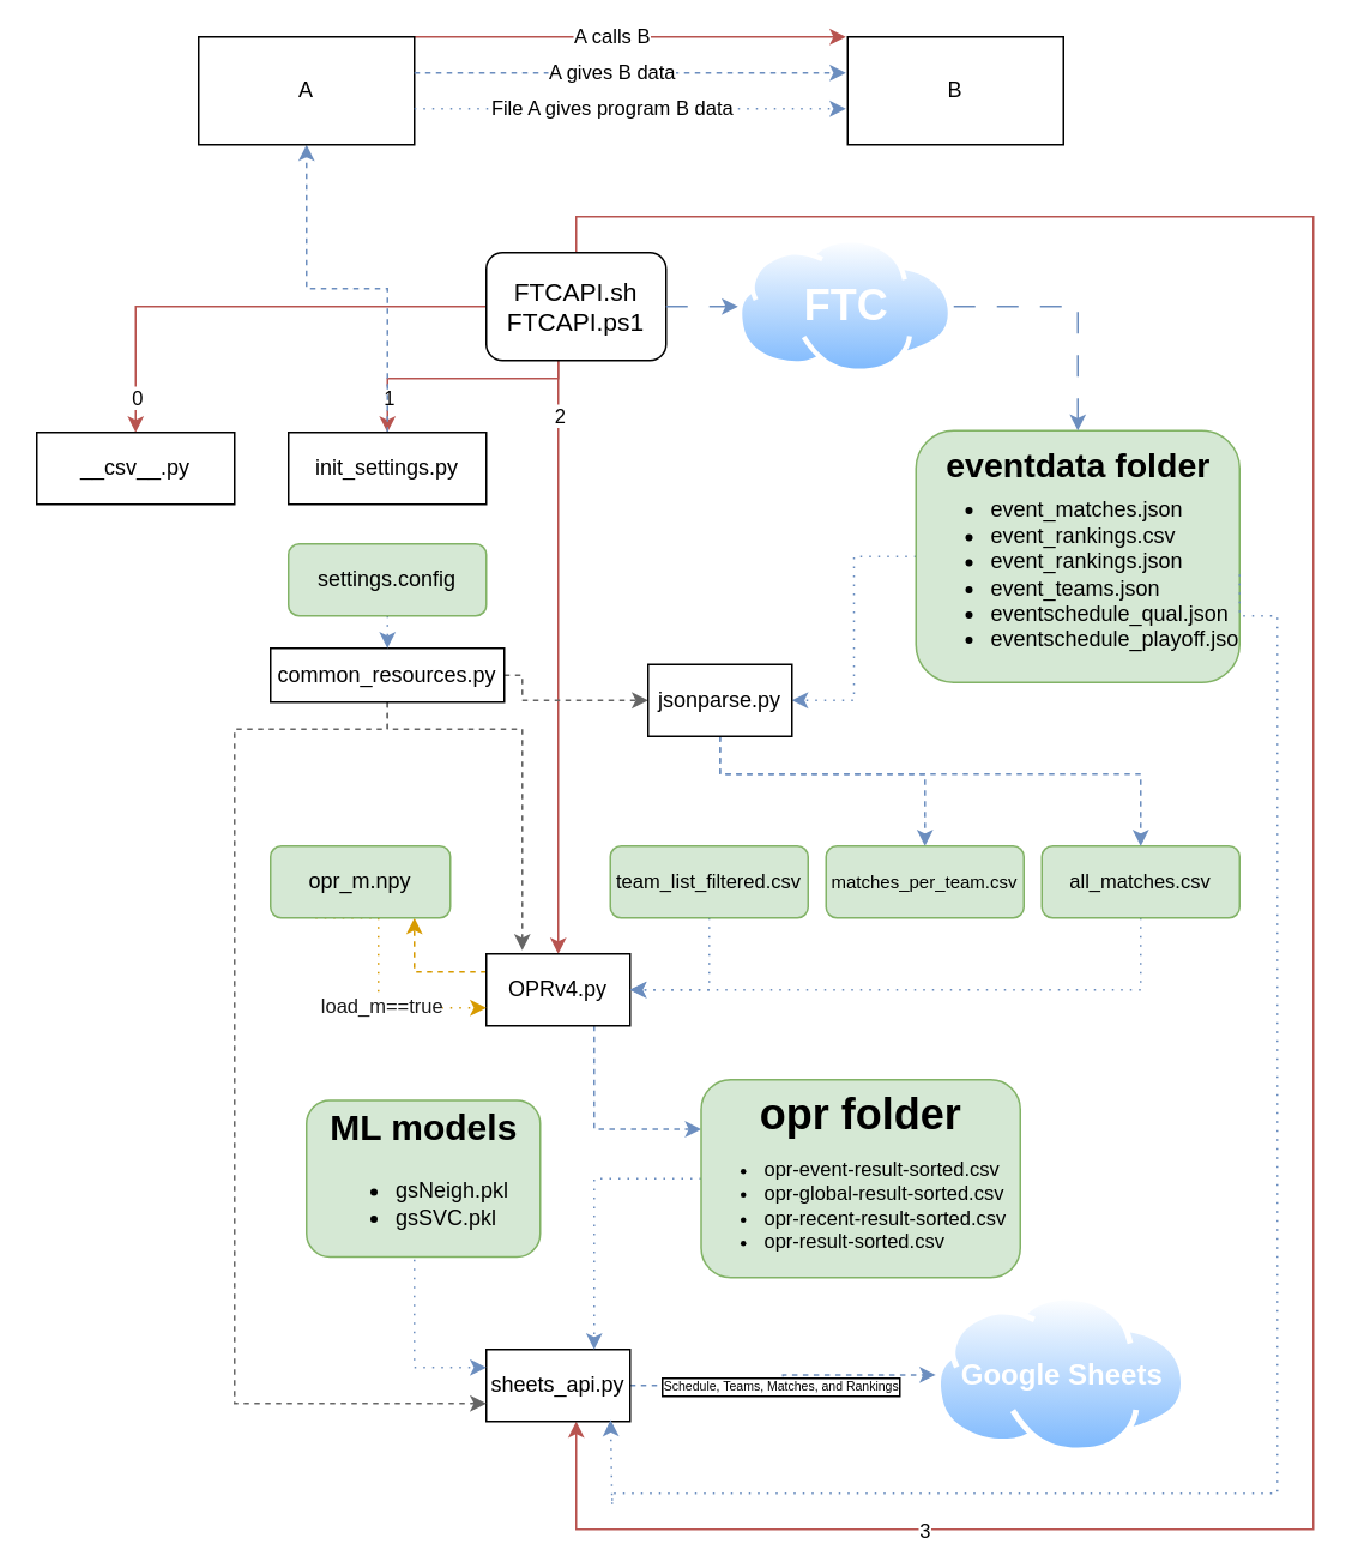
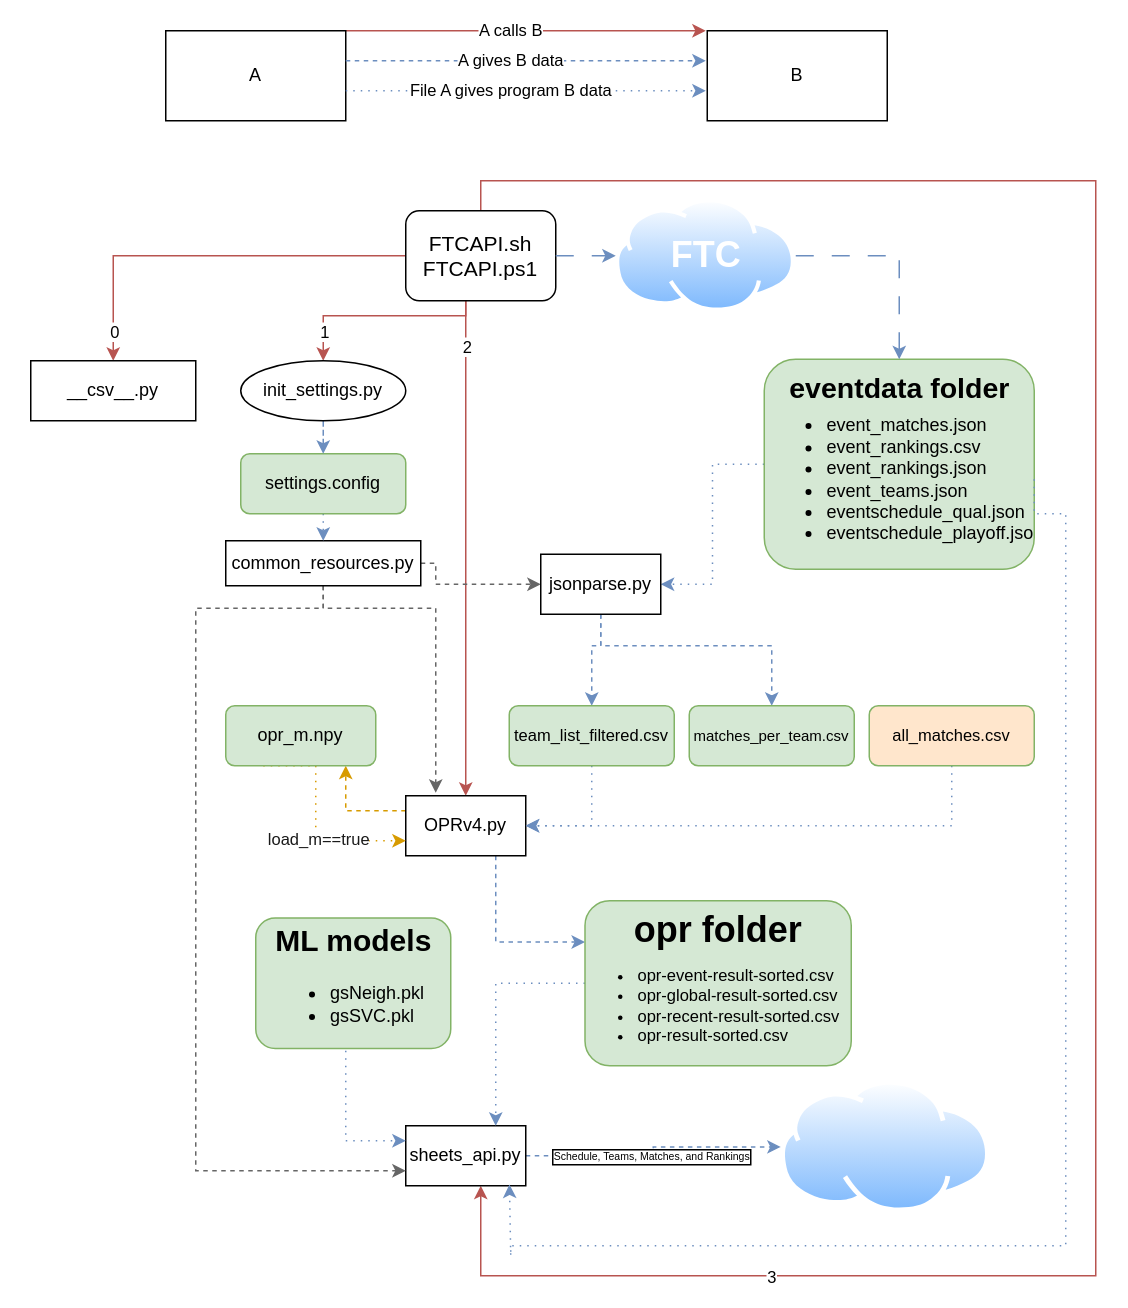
- <mxCell id="40" style="edgeStyle=orthogonalEdgeStyle;rounded=0;orthogonalLoop=1;jettySize=auto;html=1;dashed=1;fillColor=#dae8fc;strokeColor=#6c8ebf;" parent="1" source="41" target="57" edge="1"><mxGeometry relative="1" as="geometry" /></mxCell>
+ <mxCell id="40" style="edgeStyle=orthogonalEdgeStyle;rounded=0;orthogonalLoop=1;jettySize=auto;html=1;entryX=0.5;entryY=0;entryDx=0;entryDy=0;dashed=1;fillColor=#dae8fc;strokeColor=#6c8ebf;" parent="1" source="41" target="39" edge="1"><mxGeometry relative="1" as="geometry" /></mxCell>
- <mxCell id="41" value="init_settings.py" style="rounded=0;whiteSpace=wrap;html=1;" parent="1" vertex="1"><mxGeometry x="160" width="110" height="40" as="geometry" y="240" /></mxCell>
+ <mxCell id="41" value="init_settings.py" style="ellipse;whiteSpace=wrap;html=1;" parent="1" vertex="1"><mxGeometry x="160" width="110" height="40" as="geometry" y="240" /></mxCell>
- <mxCell id="32" style="edgeStyle=orthogonalEdgeStyle;rounded=0;orthogonalLoop=1;jettySize=auto;html=1;dashed=1;fillColor=#dae8fc;strokeColor=#6c8ebf;" parent="1" source="33" target="29" edge="1"><mxGeometry relative="1" as="geometry"><Array as="points"><mxPoint x="400" y="430" /><mxPoint x="634" y="430" /></Array></mxGeometry></mxCell>
+ <mxCell id="30" style="edgeStyle=orthogonalEdgeStyle;rounded=0;orthogonalLoop=1;jettySize=auto;html=1;entryX=0.5;entryY=0;entryDx=0;entryDy=0;dashed=1;fillColor=#dae8fc;strokeColor=#6c8ebf;" parent="1" source="33" target="35" edge="1"><mxGeometry relative="1" as="geometry"><Array as="points"><mxPoint x="400" y="430" /><mxPoint x="394" y="430" /></Array></mxGeometry></mxCell>
- <mxCell id="29" value="all_matches.csv" style="rounded=1;whiteSpace=wrap;html=1;fillColor=#d5e8d4;strokeColor=#82b366;fontSize=11;" parent="1" vertex="1"><mxGeometry x="579" y="470" width="110" height="40" as="geometry" /></mxCell>
+ <mxCell id="29" value="all_matches.csv" style="rounded=1;whiteSpace=wrap;html=1;fillColor=#ffe6cc;strokeColor=#82b366;fontSize=11;" parent="1" vertex="1"><mxGeometry x="579" y="470" width="110" height="40" as="geometry" /></mxCell>
- <mxCell id="20" value="Google Sheets" style="text;html=1;fontSize=16;fontStyle=1;verticalAlign=middle;align=center;fillColor=none;fontColor=#FFFFFF;" parent="1" vertex="1"><mxGeometry x="540" y="749.1" width="100" height="30" as="geometry" /></mxCell>
